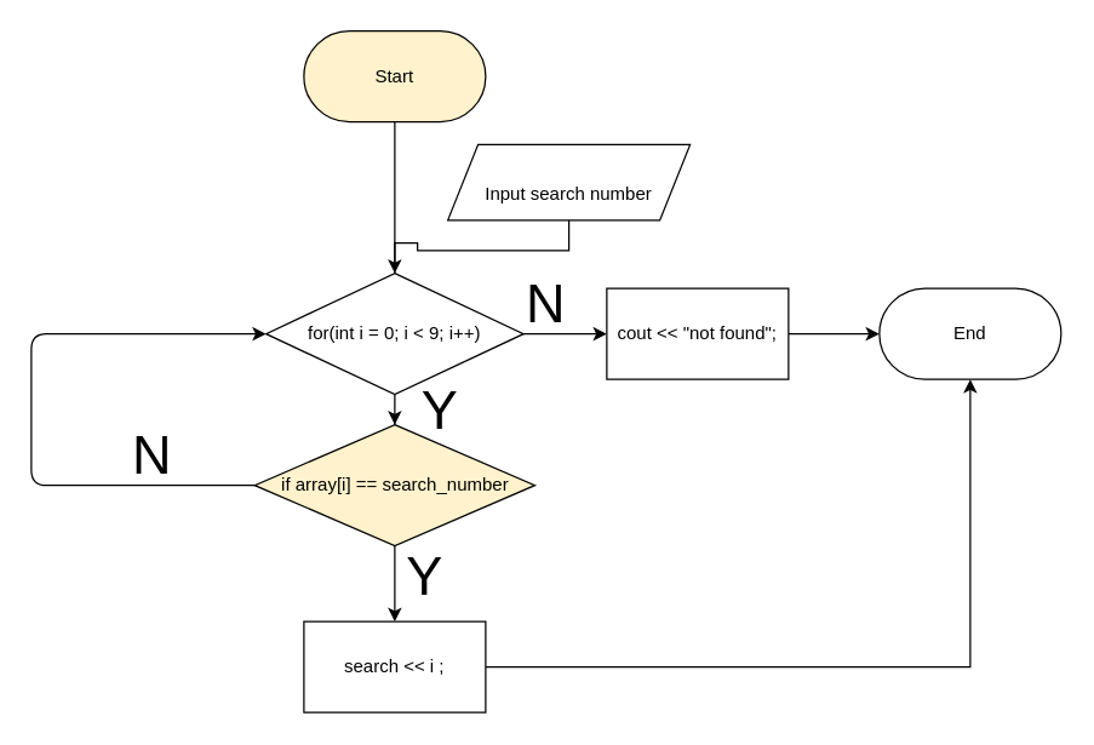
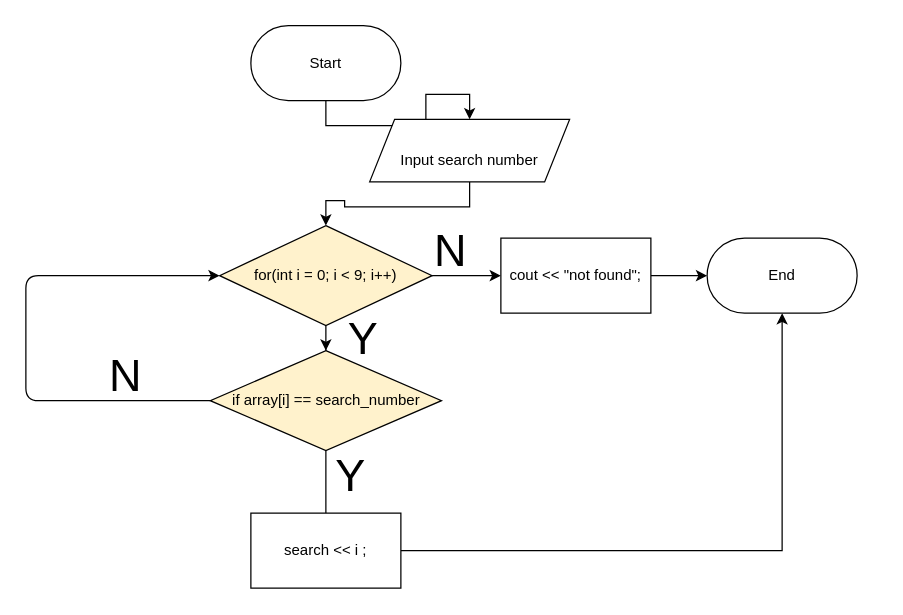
- <mxCell id="3" value="Start" style="rounded=1;whiteSpace=wrap;html=1;arcSize=50;fillColor=#fff2cc;" vertex="1" parent="1"><mxGeometry x="200" y="20" width="120" height="60" as="geometry" /></mxCell>
+ <mxCell id="3" value="Start" style="rounded=1;whiteSpace=wrap;html=1;arcSize=50;" vertex="1" parent="1"><mxGeometry x="200" y="20" width="120" height="60" as="geometry" /></mxCell>
- <mxCell id="2" value="" style="edgeStyle=orthogonalEdgeStyle;rounded=0;orthogonalLoop=1;jettySize=auto;html=1;" edge="1" parent="1" source="3" target="8"><mxGeometry relative="1" as="geometry" /></mxCell>
+ <mxCell id="2" value="" style="edgeStyle=orthogonalEdgeStyle;rounded=0;orthogonalLoop=1;jettySize=auto;html=1;" edge="1" parent="1" source="3" target="5"><mxGeometry relative="1" as="geometry" /></mxCell>
- <mxCell id="4" value="" style="edgeStyle=orthogonalEdgeStyle;rounded=0;orthogonalLoop=1;jettySize=auto;html=1;endArrow=none;" edge="1" parent="1" source="5" target="8"><mxGeometry relative="1" as="geometry" /></mxCell>
+ <mxCell id="4" value="" style="edgeStyle=orthogonalEdgeStyle;rounded=0;orthogonalLoop=1;jettySize=auto;html=1;" edge="1" parent="1" source="5" target="8"><mxGeometry relative="1" as="geometry" /></mxCell>
- <mxCell id="8" value="for(int i = 0; i &amp;lt; 9; i++)" style="rhombus;whiteSpace=wrap;html=1;" vertex="1" parent="1"><mxGeometry x="175" y="180" width="170" height="80" as="geometry" /></mxCell>
+ <mxCell id="8" value="for(int i = 0; i &amp;lt; 9; i++)" style="rhombus;whiteSpace=wrap;html=1;fillColor=#fff2cc;" vertex="1" parent="1"><mxGeometry x="175" y="180" width="170" height="80" as="geometry" /></mxCell>
- <mxCell id="16" value="End" style="rounded=1;whiteSpace=wrap;html=1;arcSize=50;" vertex="1" parent="1"><mxGeometry x="580" y="190" width="120" height="60" as="geometry" /></mxCell>
+ <mxCell id="16" value="End" style="rounded=1;whiteSpace=wrap;html=1;arcSize=50;" vertex="1" parent="1"><mxGeometry x="565" y="190" width="120" height="60" as="geometry" /></mxCell>
- <mxCell id="9" value="" style="edgeStyle=orthogonalEdgeStyle;rounded=0;orthogonalLoop=1;jettySize=auto;html=1;" edge="1" parent="1" source="10" target="12"><mxGeometry relative="1" as="geometry" /></mxCell>
+ <mxCell id="9" value="" style="edgeStyle=orthogonalEdgeStyle;rounded=0;orthogonalLoop=1;jettySize=auto;html=1;endArrow=none;" edge="1" parent="1" source="10" target="12"><mxGeometry relative="1" as="geometry" /></mxCell>
